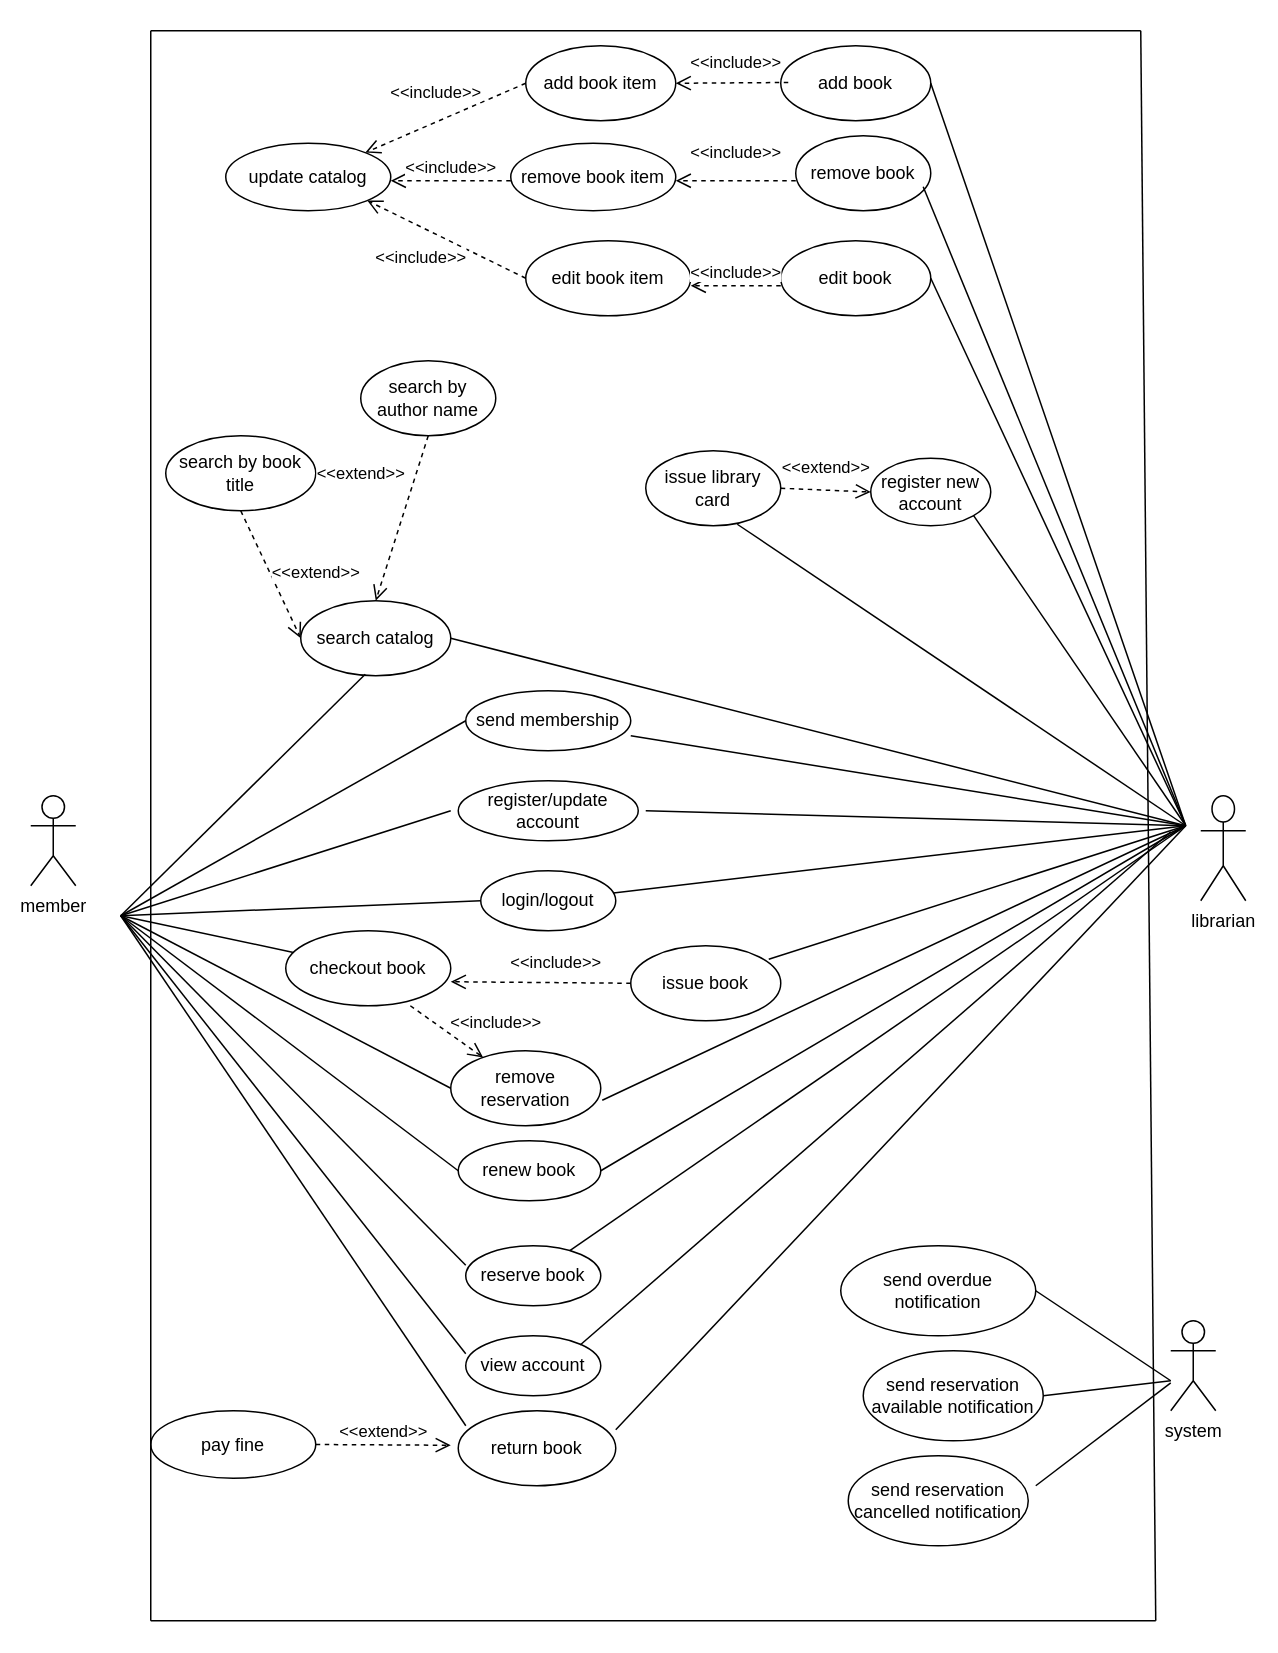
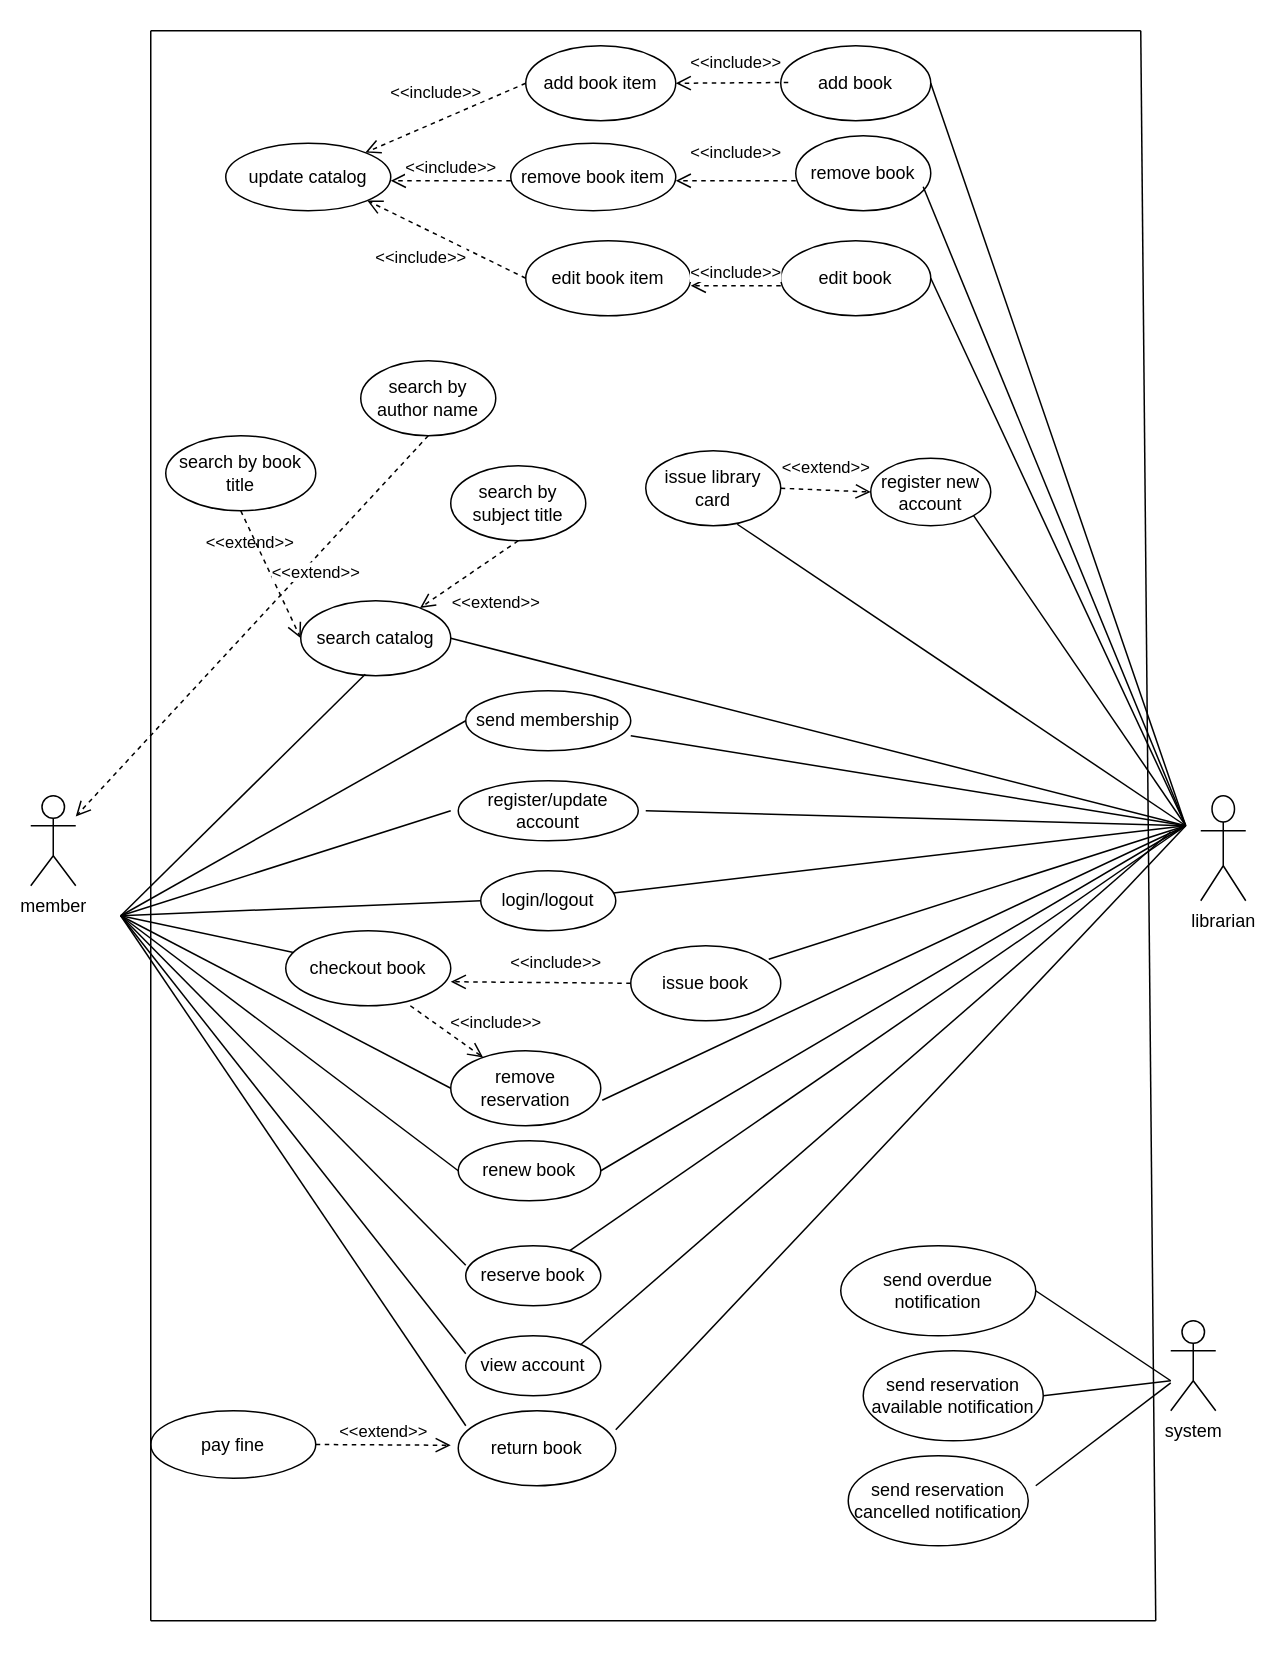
+ <mxCell id="18" value="search by subject title" style="ellipse;whiteSpace=wrap;html=1;" vertex="1" parent="1"><mxGeometry x="300" y="310" width="90" height="50" as="geometry" /></mxCell>
- <mxCell id="20" value="&amp;lt;&amp;lt;extend&amp;gt;&amp;gt;" style="html=1;verticalAlign=bottom;endArrow=open;dashed=1;endSize=8;curved=0;rounded=0;entryX=0.5;entryY=0;entryDx=0;entryDy=0;entryPerimeter=0;exitX=0.5;exitY=1;exitDx=0;exitDy=0;" edge="1" parent="1" source="17" target="15"><mxGeometry x="-0.198" y="-33" relative="1" as="geometry"><mxPoint x="300" y="350" as="sourcePoint" /><mxPoint x="220" y="350" as="targetPoint" /><mxPoint as="offset" /></mxGeometry></mxCell>
+ <mxCell id="20" value="&amp;lt;&amp;lt;extend&amp;gt;&amp;gt;" style="html=1;verticalAlign=bottom;endArrow=open;dashed=1;endSize=8;curved=0;rounded=0;exitX=0.5;exitY=1;exitDx=0;exitDy=0;" edge="1" parent="1" source="17" target="47"><mxGeometry x="-0.198" y="-33" relative="1" as="geometry"><mxPoint x="300" y="350" as="sourcePoint" /><mxPoint x="220" y="350" as="targetPoint" /><mxPoint as="offset" /></mxGeometry></mxCell>
+ <mxCell id="19" value="&amp;lt;&amp;lt;extend&amp;gt;&amp;gt;" style="html=1;verticalAlign=bottom;endArrow=open;dashed=1;endSize=8;curved=0;rounded=0;exitX=0.5;exitY=1;exitDx=0;exitDy=0;" edge="1" parent="1" source="18" target="15"><mxGeometry x="0.024" y="33" relative="1" as="geometry"><mxPoint x="340" y="380" as="sourcePoint" /><mxPoint x="260" y="380" as="targetPoint" /><mxPoint as="offset" /></mxGeometry></mxCell>
